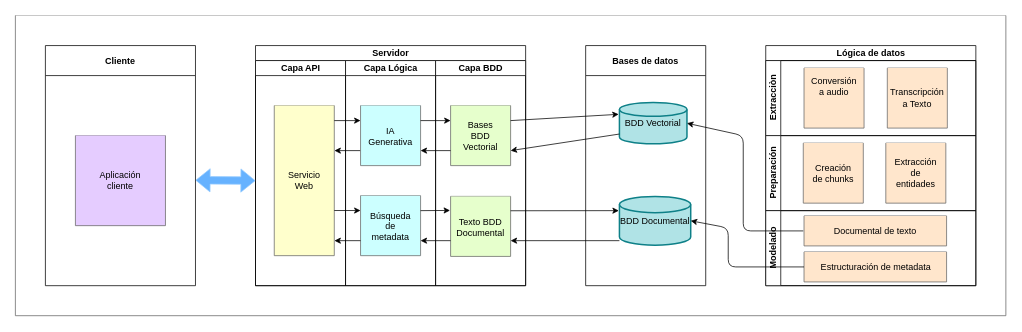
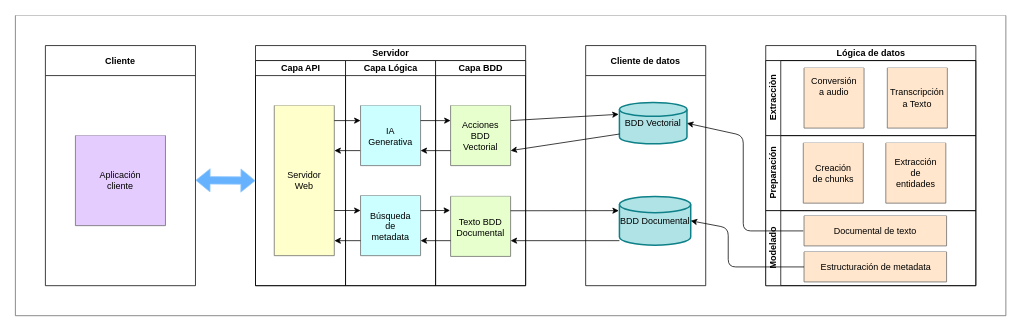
- <mxCell id="24" value="Bases de datos" style="swimlane;labelBackgroundColor=#FFFFFF;fontColor=#000000;startSize=40;strokeColor=#000000;" vertex="1" parent="3"><mxGeometry x="720" width="160" height="320" as="geometry" /></mxCell>
+ <mxCell id="24" value="Cliente de datos" style="swimlane;labelBackgroundColor=#FFFFFF;fontColor=#000000;startSize=40;strokeColor=#000000;" vertex="1" parent="3"><mxGeometry x="720" width="160" height="320" as="geometry" /></mxCell>
- <mxCell id="18" value="Bases BDD Vectorial" style="text;html=1;strokeColor=none;fillColor=none;align=center;verticalAlign=middle;whiteSpace=wrap;rounded=0;labelBackgroundColor=none;fillStyle=solid;fontColor=#000000;gradientColor=none;" vertex="1" parent="17"><mxGeometry x="10" y="26" width="60" height="30" as="geometry" /></mxCell>
+ <mxCell id="18" value="Acciones BDD Vectorial" style="text;html=1;strokeColor=none;fillColor=none;align=center;verticalAlign=middle;whiteSpace=wrap;rounded=0;labelBackgroundColor=none;fillStyle=solid;fontColor=#000000;gradientColor=none;" vertex="1" parent="17"><mxGeometry x="10" y="26" width="60" height="30" as="geometry" /></mxCell>
- <mxCell id="7" value="Servicio Web" style="text;html=1;strokeColor=none;fillColor=none;align=center;verticalAlign=middle;whiteSpace=wrap;rounded=0;labelBackgroundColor=none;fillStyle=solid;fontColor=#000000;gradientColor=none;" vertex="1" parent="6"><mxGeometry x="10" y="85" width="60" height="30" as="geometry" /></mxCell>
+ <mxCell id="7" value="Servidor Web" style="text;html=1;strokeColor=none;fillColor=none;align=center;verticalAlign=middle;whiteSpace=wrap;rounded=0;labelBackgroundColor=none;fillStyle=solid;fontColor=#000000;gradientColor=none;" vertex="1" parent="6"><mxGeometry x="10" y="85" width="60" height="30" as="geometry" /></mxCell>
